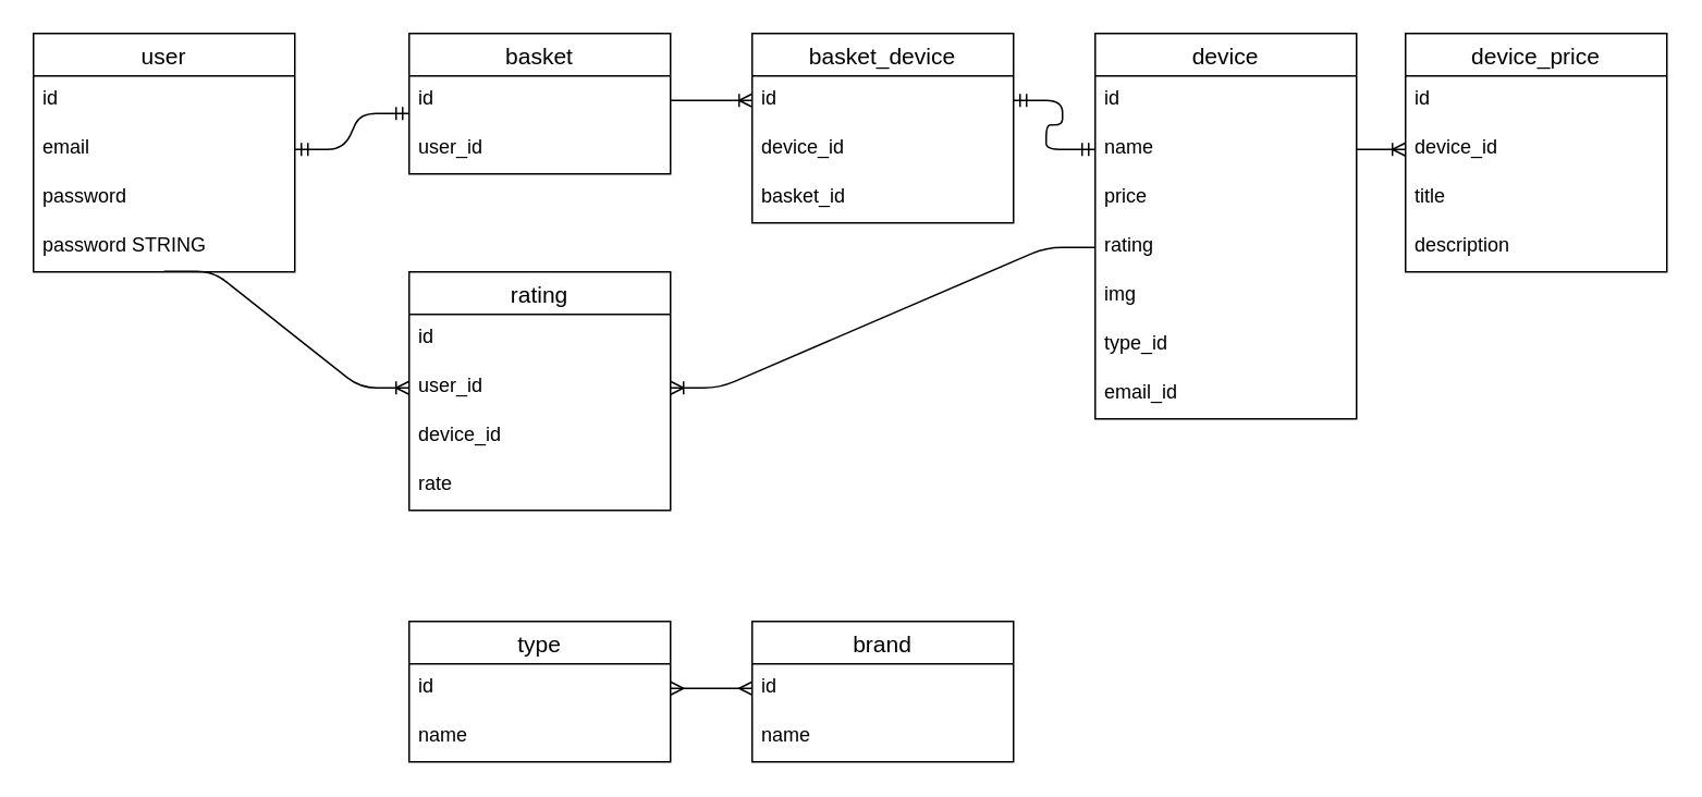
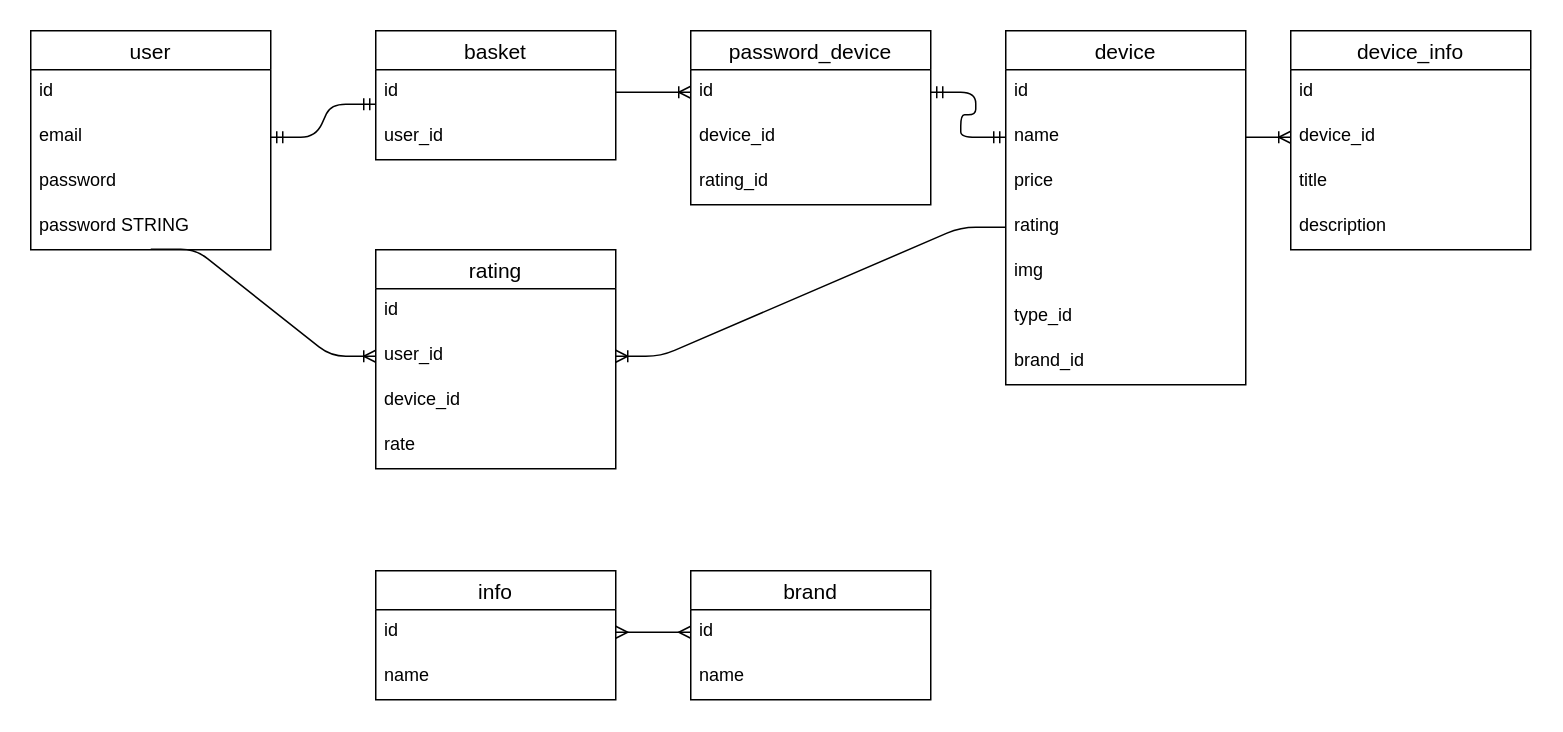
- <mxCell id="32" value="basket_device" style="swimlane;fontStyle=0;childLayout=stackLayout;horizontal=1;startSize=26;horizontalStack=0;resizeParent=1;resizeParentMax=0;resizeLast=0;collapsible=1;marginBottom=0;align=center;fontSize=14;" vertex="1" parent="1"><mxGeometry x="460" y="20" width="160" height="116" as="geometry" /></mxCell>
+ <mxCell id="32" value="password_device" style="swimlane;fontStyle=0;childLayout=stackLayout;horizontal=1;startSize=26;horizontalStack=0;resizeParent=1;resizeParentMax=0;resizeLast=0;collapsible=1;marginBottom=0;align=center;fontSize=14;" vertex="1" parent="1"><mxGeometry x="460" y="20" width="160" height="116" as="geometry" /></mxCell>
- <mxCell id="26" value="device_price" style="swimlane;fontStyle=0;childLayout=stackLayout;horizontal=1;startSize=26;horizontalStack=0;resizeParent=1;resizeParentMax=0;resizeLast=0;collapsible=1;marginBottom=0;align=center;fontSize=14;" vertex="1" parent="1"><mxGeometry x="860" y="20" width="160" height="146" as="geometry" /></mxCell>
+ <mxCell id="26" value="device_info" style="swimlane;fontStyle=0;childLayout=stackLayout;horizontal=1;startSize=26;horizontalStack=0;resizeParent=1;resizeParentMax=0;resizeLast=0;collapsible=1;marginBottom=0;align=center;fontSize=14;" vertex="1" parent="1"><mxGeometry x="860" y="20" width="160" height="146" as="geometry" /></mxCell>
- <mxCell id="35" value="basket_id" style="text;strokeColor=none;fillColor=none;spacingLeft=4;spacingRight=4;overflow=hidden;rotatable=0;points=[[0,0.5],[1,0.5]];portConstraint=eastwest;fontSize=12;" vertex="1" parent="32"><mxGeometry y="86" width="160" height="30" as="geometry" /></mxCell>
+ <mxCell id="35" value="rating_id" style="text;strokeColor=none;fillColor=none;spacingLeft=4;spacingRight=4;overflow=hidden;rotatable=0;points=[[0,0.5],[1,0.5]];portConstraint=eastwest;fontSize=12;" vertex="1" parent="32"><mxGeometry y="86" width="160" height="30" as="geometry" /></mxCell>
- <mxCell id="18" value="email_id" style="text;strokeColor=none;fillColor=none;spacingLeft=4;spacingRight=4;overflow=hidden;rotatable=0;points=[[0,0.5],[1,0.5]];portConstraint=eastwest;fontSize=12;" vertex="1" parent="11"><mxGeometry y="206" width="160" height="30" as="geometry" /></mxCell>
+ <mxCell id="18" value="brand_id" style="text;strokeColor=none;fillColor=none;spacingLeft=4;spacingRight=4;overflow=hidden;rotatable=0;points=[[0,0.5],[1,0.5]];portConstraint=eastwest;fontSize=12;" vertex="1" parent="11"><mxGeometry y="206" width="160" height="30" as="geometry" /></mxCell>
- <mxCell id="19" value="type" style="swimlane;fontStyle=0;childLayout=stackLayout;horizontal=1;startSize=26;horizontalStack=0;resizeParent=1;resizeParentMax=0;resizeLast=0;collapsible=1;marginBottom=0;align=center;fontSize=14;" vertex="1" parent="1"><mxGeometry x="250" y="380" width="160" height="86" as="geometry" /></mxCell>
+ <mxCell id="19" value="info" style="swimlane;fontStyle=0;childLayout=stackLayout;horizontal=1;startSize=26;horizontalStack=0;resizeParent=1;resizeParentMax=0;resizeLast=0;collapsible=1;marginBottom=0;align=center;fontSize=14;" vertex="1" parent="1"><mxGeometry x="250" y="380" width="160" height="86" as="geometry" /></mxCell>
